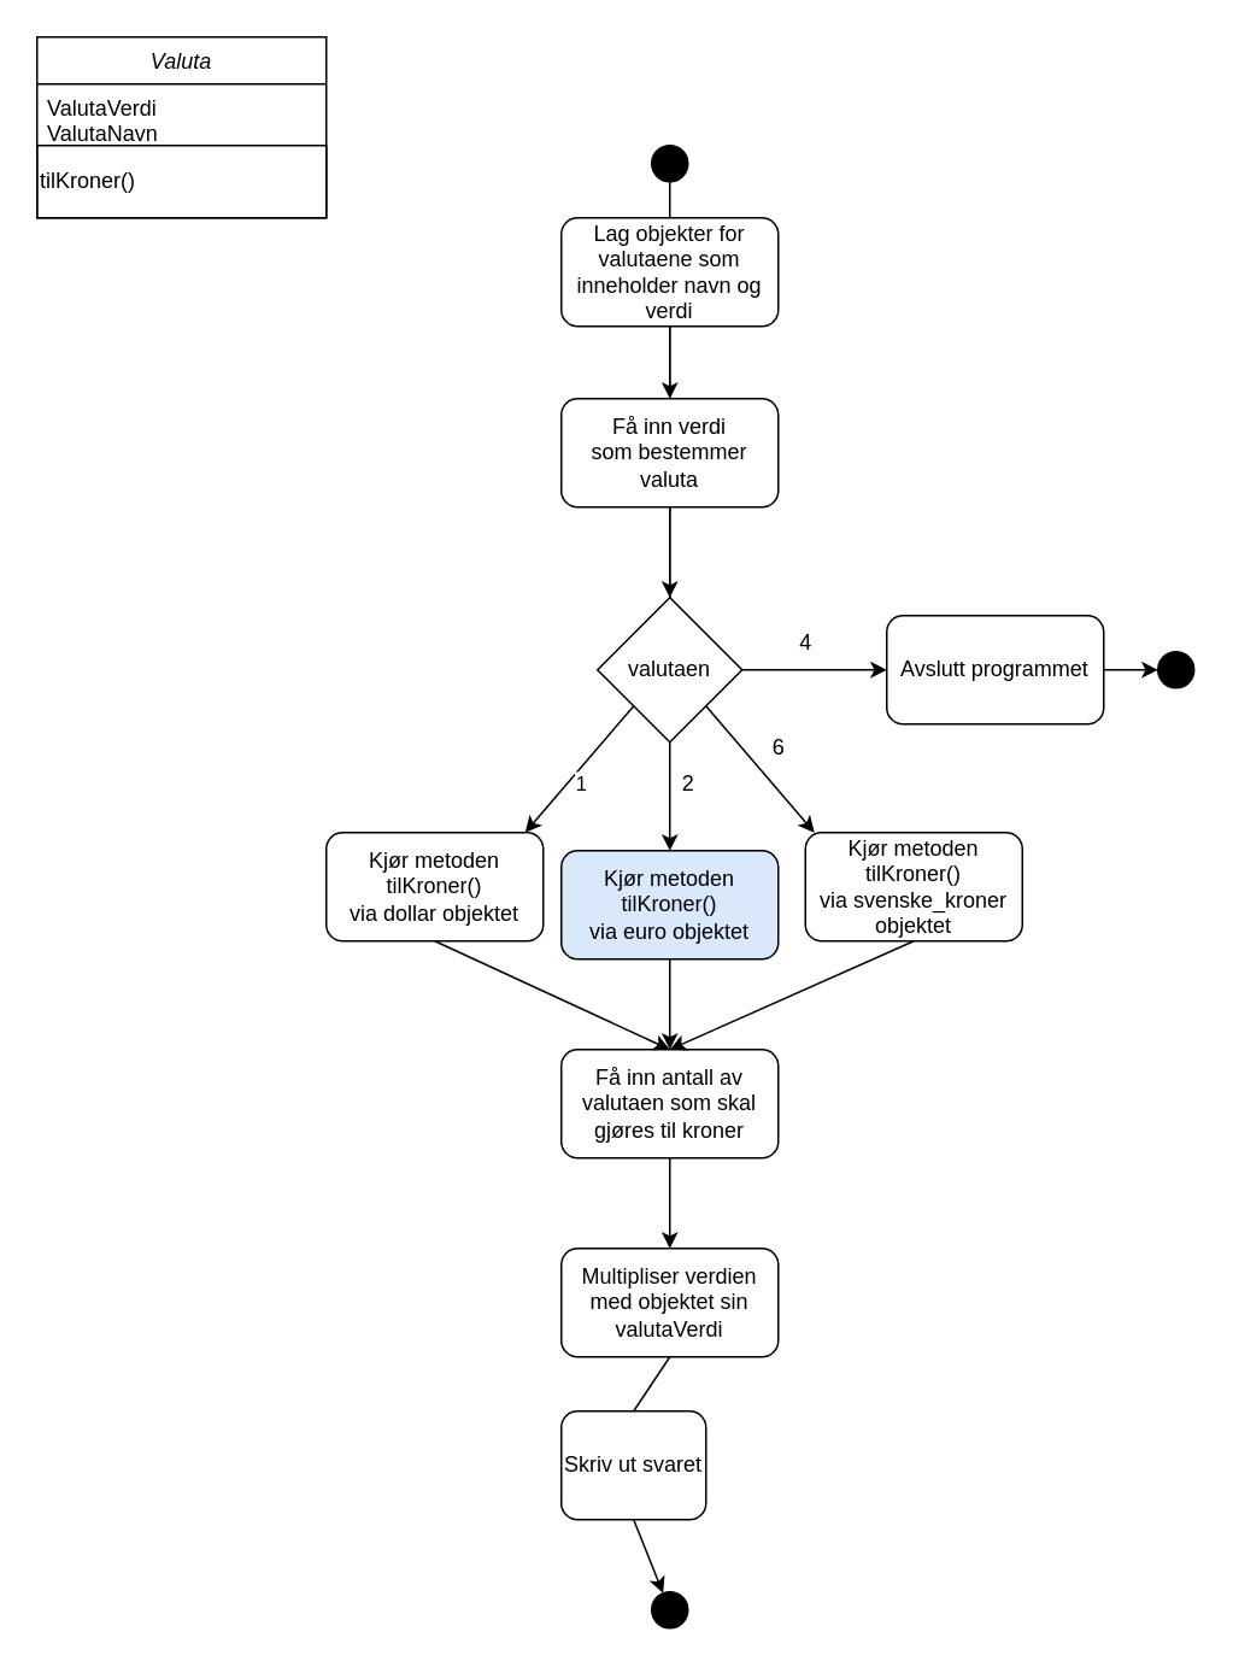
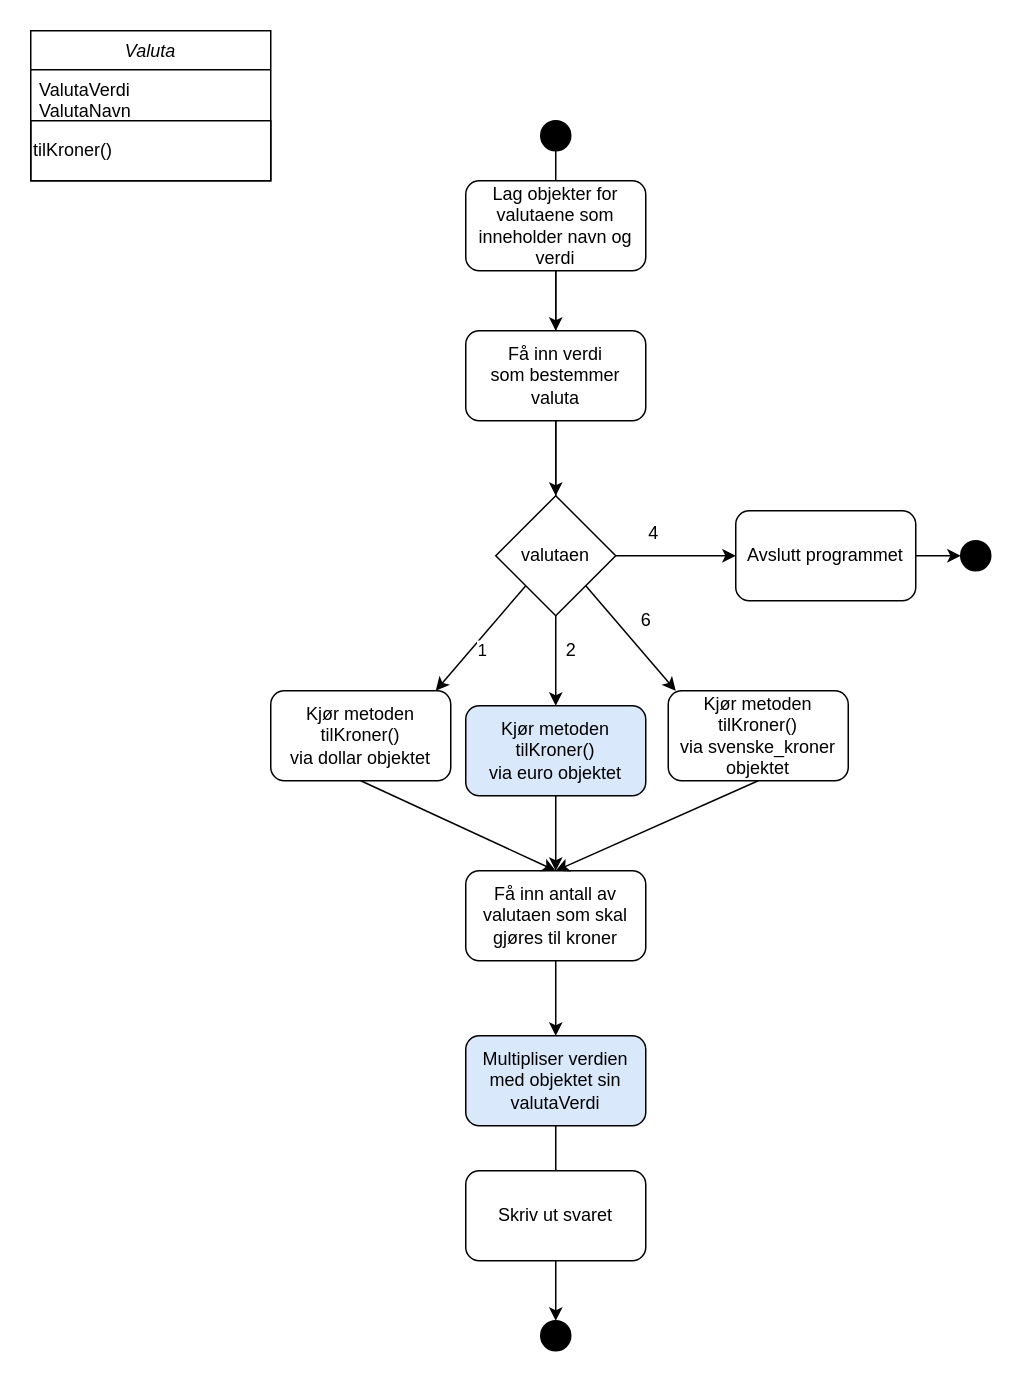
- <mxCell id="17" value="4" style="text;html=1;align=center;verticalAlign=middle;resizable=0;points=[];autosize=1;strokeColor=none;fillColor=none;" vertex="1" parent="1"><mxGeometry x="430" y="340" width="30" height="30" as="geometry" /></mxCell>
+ <mxCell id="17" value="4" style="text;html=1;align=center;verticalAlign=middle;resizable=0;points=[];autosize=1;strokeColor=none;fillColor=none;" vertex="1" parent="1"><mxGeometry x="420" y="340" width="30" height="30" as="geometry" /></mxCell>
- <mxCell id="36" value="Multipliser verdien&lt;div&gt;med objektet sin valutaVerdi&lt;/div&gt;" style="rounded=1;whiteSpace=wrap;html=1;" vertex="1" parent="1"><mxGeometry x="310" y="690" width="120" height="60" as="geometry" /></mxCell>
+ <mxCell id="36" value="Multipliser verdien&lt;div&gt;med objektet sin valutaVerdi&lt;/div&gt;" style="rounded=1;whiteSpace=wrap;html=1;fillColor=#dae8fc;" vertex="1" parent="1"><mxGeometry x="310" y="690" width="120" height="60" as="geometry" /></mxCell>
- <mxCell id="37" value="Skriv ut svaret" style="rounded=1;whiteSpace=wrap;html=1;" vertex="1" parent="1"><mxGeometry x="310" y="780" width="80" height="60" as="geometry" /></mxCell>
+ <mxCell id="37" value="Skriv ut svaret" style="rounded=1;whiteSpace=wrap;html=1;" vertex="1" parent="1"><mxGeometry x="310" y="780" width="120" height="60" as="geometry" /></mxCell>
